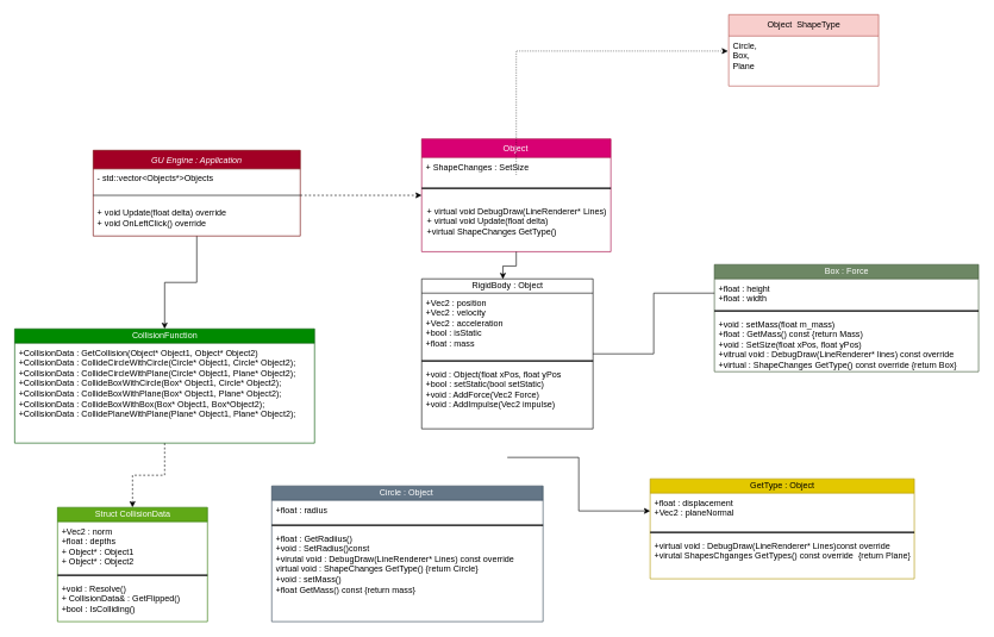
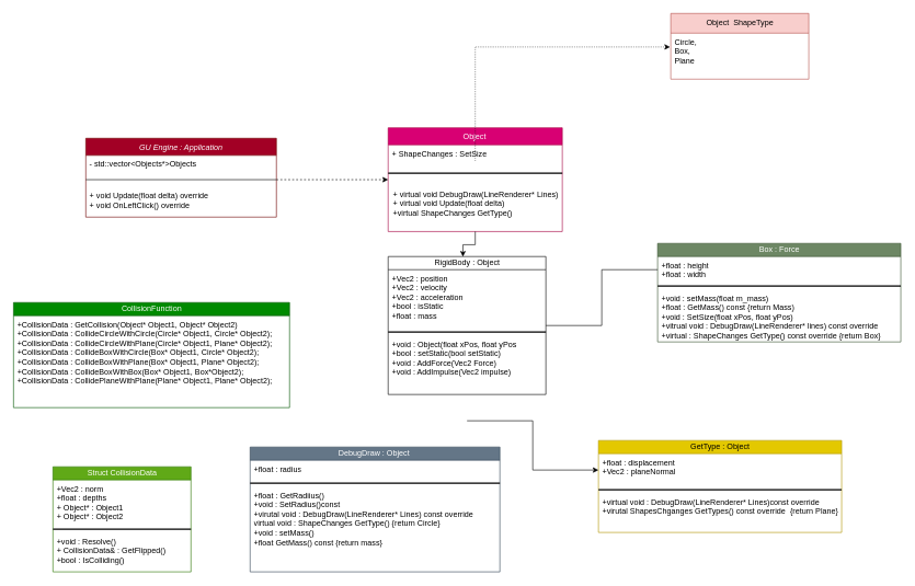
- <mxCell id="2" style="edgeStyle=orthogonalEdgeStyle;rounded=0;orthogonalLoop=1;jettySize=auto;html=1;" parent="1" source="3" target="16" edge="1"><mxGeometry relative="1" as="geometry" /></mxCell>
- <mxCell id="26" value="Circle : Object&amp;nbsp;" style="swimlane;fontStyle=0;childLayout=stackLayout;horizontal=1;startSize=20;fillColor=#647687;horizontalStack=0;resizeParent=1;resizeParentMax=0;resizeLast=0;collapsible=1;marginBottom=0;html=1;strokeColor=#314354;fontColor=#ffffff;" parent="1" vertex="1"><mxGeometry x="380" y="680" width="380" height="190" as="geometry" /></mxCell>
+ <mxCell id="26" value="DebugDraw : Object&amp;nbsp;" style="swimlane;fontStyle=0;childLayout=stackLayout;horizontal=1;startSize=20;fillColor=#647687;horizontalStack=0;resizeParent=1;resizeParentMax=0;resizeLast=0;collapsible=1;marginBottom=0;html=1;strokeColor=#314354;fontColor=#ffffff;" parent="1" vertex="1"><mxGeometry x="380" y="680" width="380" height="190" as="geometry" /></mxCell>
- <mxCell id="15" style="edgeStyle=orthogonalEdgeStyle;rounded=0;orthogonalLoop=1;jettySize=auto;html=1;entryX=0.5;entryY=0;entryDx=0;entryDy=0;dashed=1;" parent="1" source="16" target="18" edge="1"><mxGeometry relative="1" as="geometry" /></mxCell>
